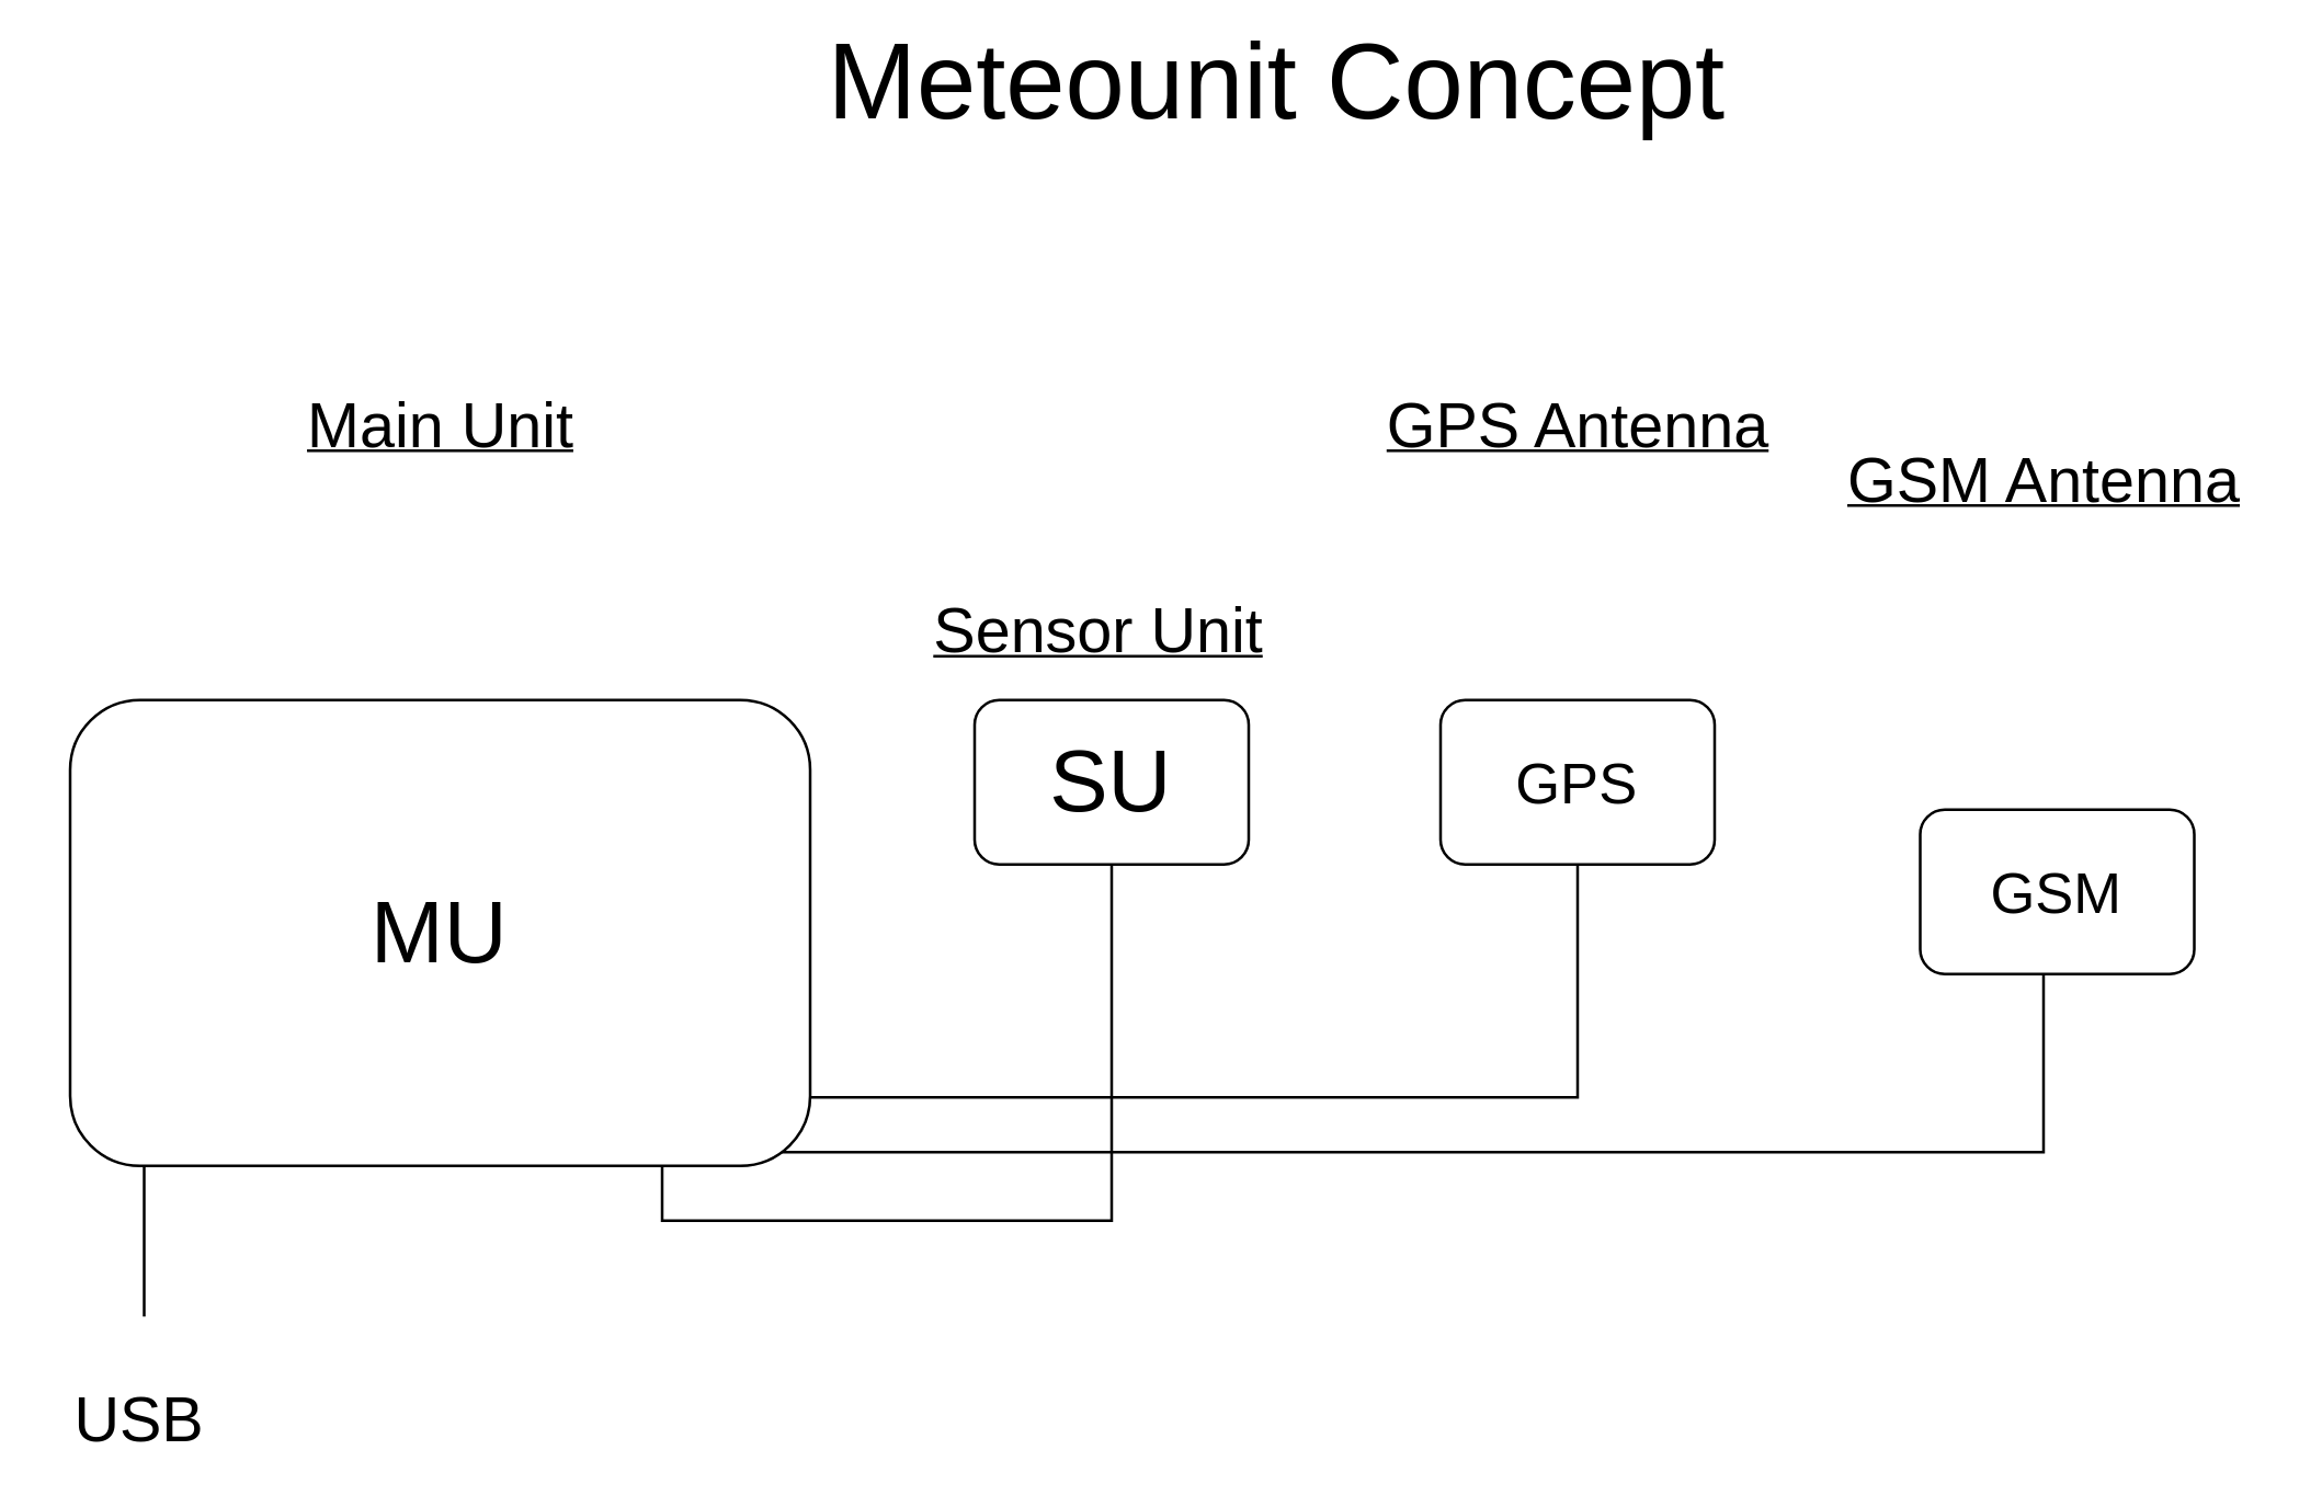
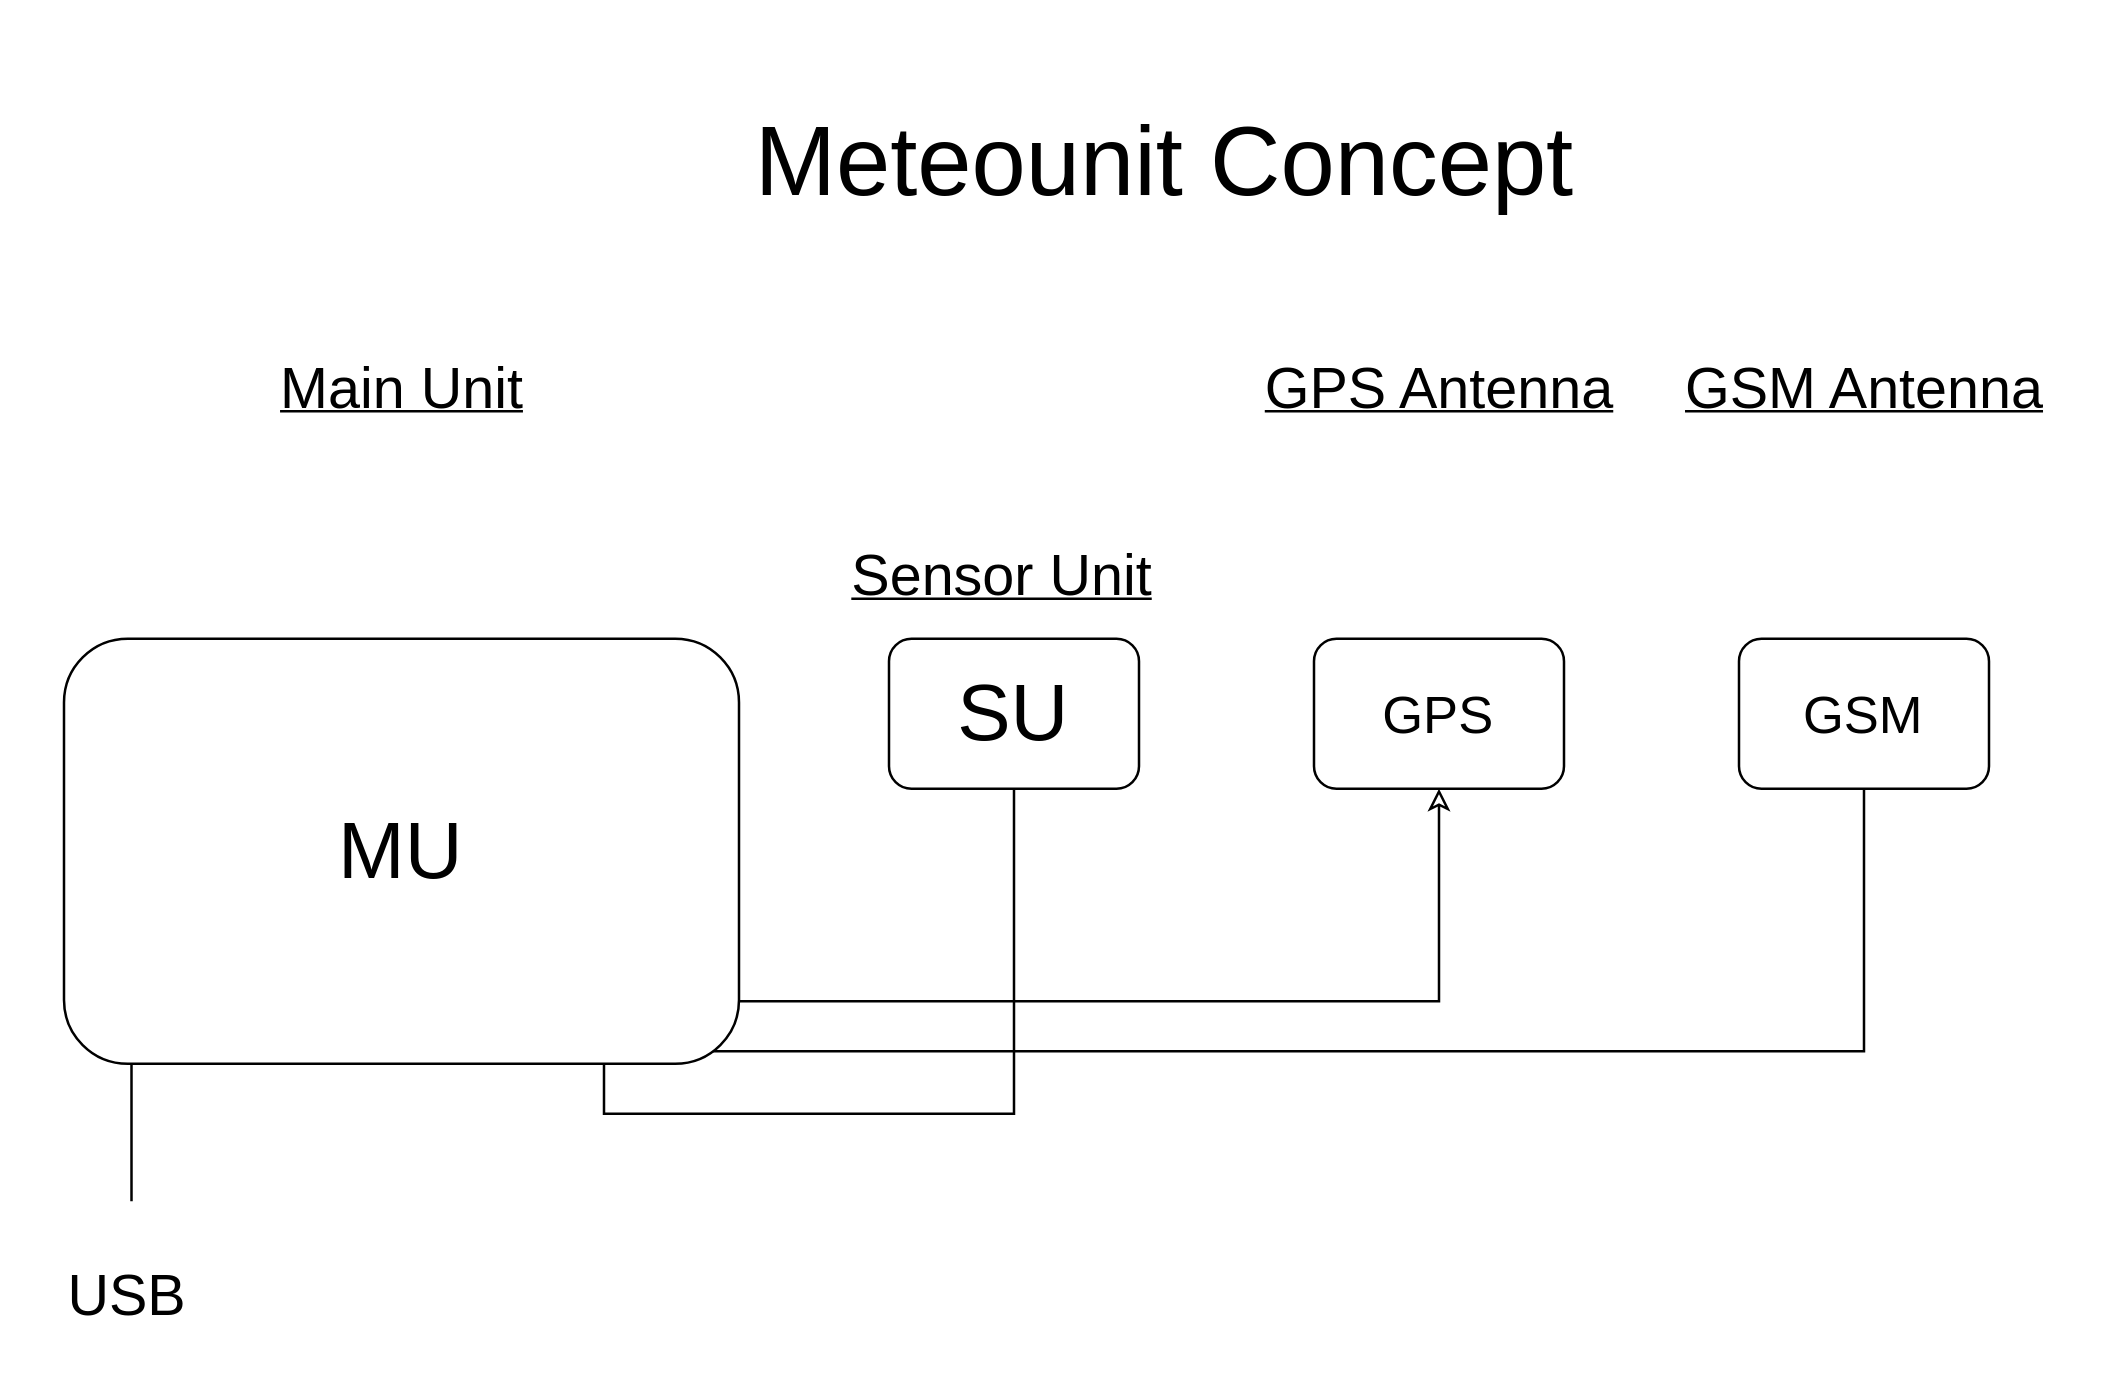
- <mxCell id="2" value="&lt;div style=&quot;font-size: 39px&quot;&gt;&lt;font style=&quot;font-size: 39px&quot;&gt;Meteounit Concept&lt;/font&gt;&lt;/div&gt;" style="text;html=1;resizable=0;autosize=1;align=center;verticalAlign=middle;points=[];fillColor=none;strokeColor=none;rounded=0;" vertex="1" parent="1"><mxGeometry x="295" y="20" width="340" height="20" as="geometry" /></mxCell>
+ <mxCell id="2" value="&lt;div style=&quot;font-size: 39px&quot;&gt;&lt;font style=&quot;font-size: 39px&quot;&gt;Meteounit Concept&lt;/font&gt;&lt;/div&gt;" style="text;html=1;resizable=0;autosize=1;align=center;verticalAlign=middle;points=[];fillColor=none;strokeColor=none;rounded=0;" vertex="1" parent="1"><mxGeometry x="295" y="55" width="340" height="20" as="geometry" /></mxCell>
- <mxCell id="14" value="&lt;u&gt;&lt;font style=&quot;font-size: 23px&quot;&gt;GSM Antenna&lt;/font&gt;&lt;/u&gt;" style="text;html=1;resizable=0;autosize=1;align=center;verticalAlign=middle;points=[];fillColor=none;strokeColor=none;rounded=0;" vertex="1" parent="1"><mxGeometry x="665" y="165" width="160" height="20" as="geometry" /></mxCell>
+ <mxCell id="14" value="&lt;u&gt;&lt;font style=&quot;font-size: 23px&quot;&gt;GSM Antenna&lt;/font&gt;&lt;/u&gt;" style="text;html=1;resizable=0;autosize=1;align=center;verticalAlign=middle;points=[];fillColor=none;strokeColor=none;rounded=0;" vertex="1" parent="1"><mxGeometry x="665" y="145" width="160" height="20" as="geometry" /></mxCell>
- <mxCell id="4" style="edgeStyle=orthogonalEdgeStyle;rounded=0;orthogonalLoop=1;jettySize=auto;html=1;exitX=0.6;exitY=1;exitDx=0;exitDy=0;entryX=0.5;entryY=1;entryDx=0;entryDy=0;endArrow=none;endFill=0;" edge="1" parent="1" source="7" target="11"><mxGeometry relative="1" as="geometry"><Array as="points"><mxPoint x="187" y="400" /><mxPoint x="575" y="400" /></Array></mxGeometry></mxCell>
+ <mxCell id="4" style="edgeStyle=orthogonalEdgeStyle;rounded=0;orthogonalLoop=1;jettySize=auto;html=1;exitX=0.6;exitY=1;exitDx=0;exitDy=0;entryX=0.5;entryY=1;entryDx=0;entryDy=0;endArrow=classic;endFill=0;" edge="1" parent="1" source="7" target="11"><mxGeometry relative="1" as="geometry"><Array as="points"><mxPoint x="187" y="400" /><mxPoint x="575" y="400" /></Array></mxGeometry></mxCell>
- <mxCell id="12" value="&lt;font style=&quot;font-size: 21px&quot;&gt;GSM&lt;/font&gt;" style="rounded=1;whiteSpace=wrap;html=1;" vertex="1" parent="1"><mxGeometry x="700" y="295" width="100" height="60" as="geometry" /></mxCell>
+ <mxCell id="12" value="&lt;font style=&quot;font-size: 21px&quot;&gt;GSM&lt;/font&gt;" style="rounded=1;whiteSpace=wrap;html=1;" vertex="1" parent="1"><mxGeometry x="695" y="255" width="100" height="60" as="geometry" /></mxCell>
